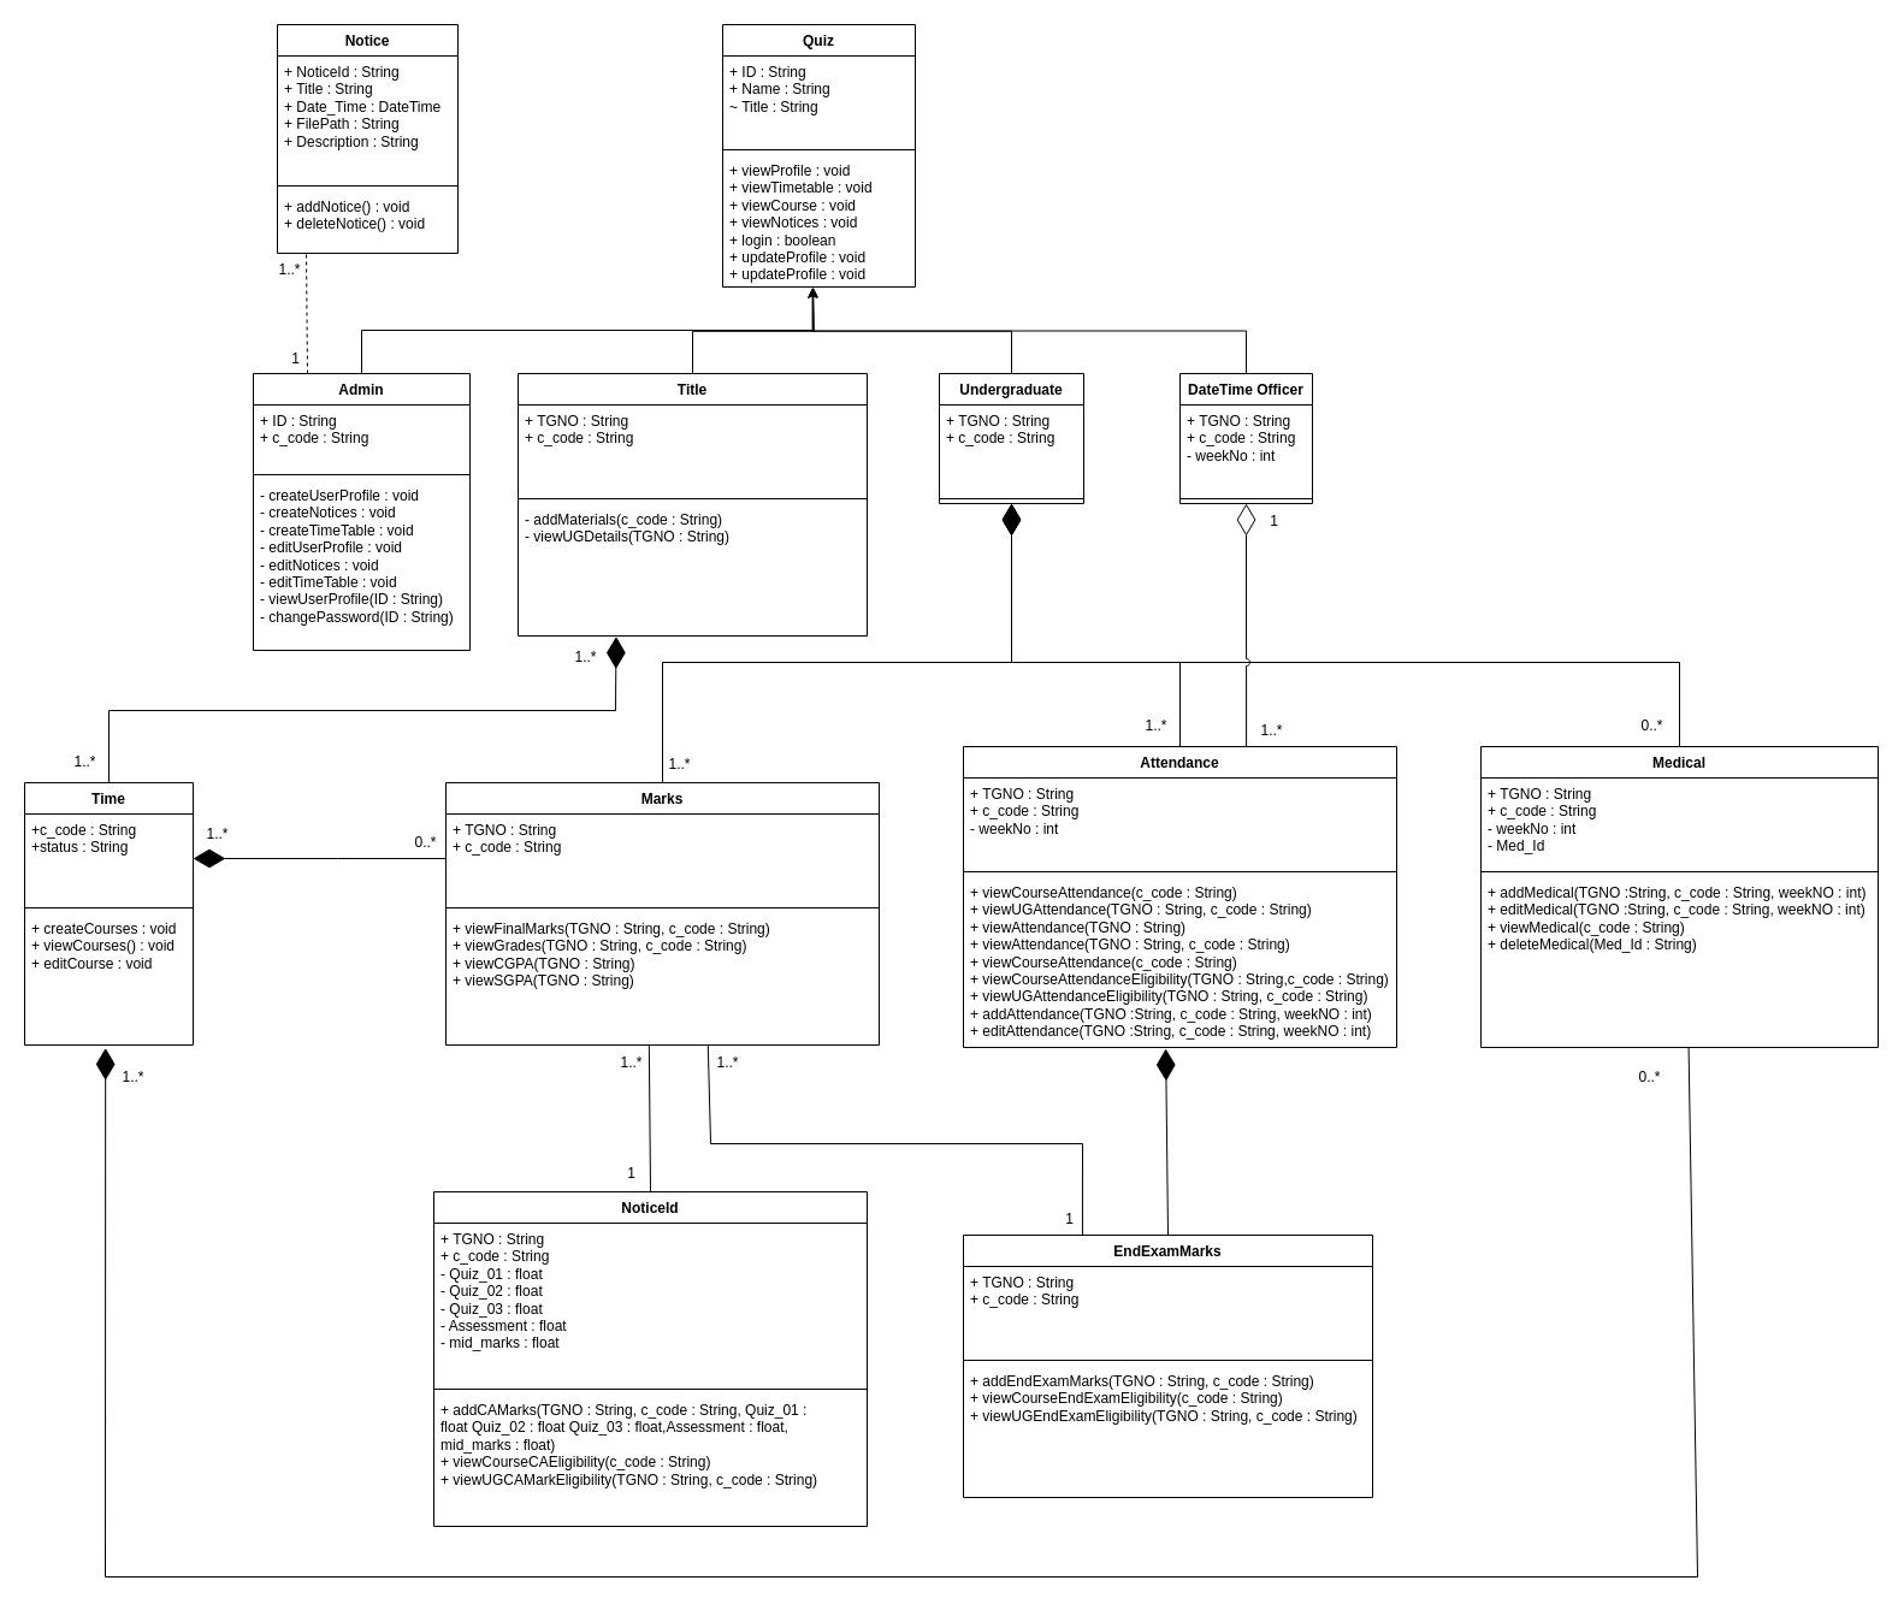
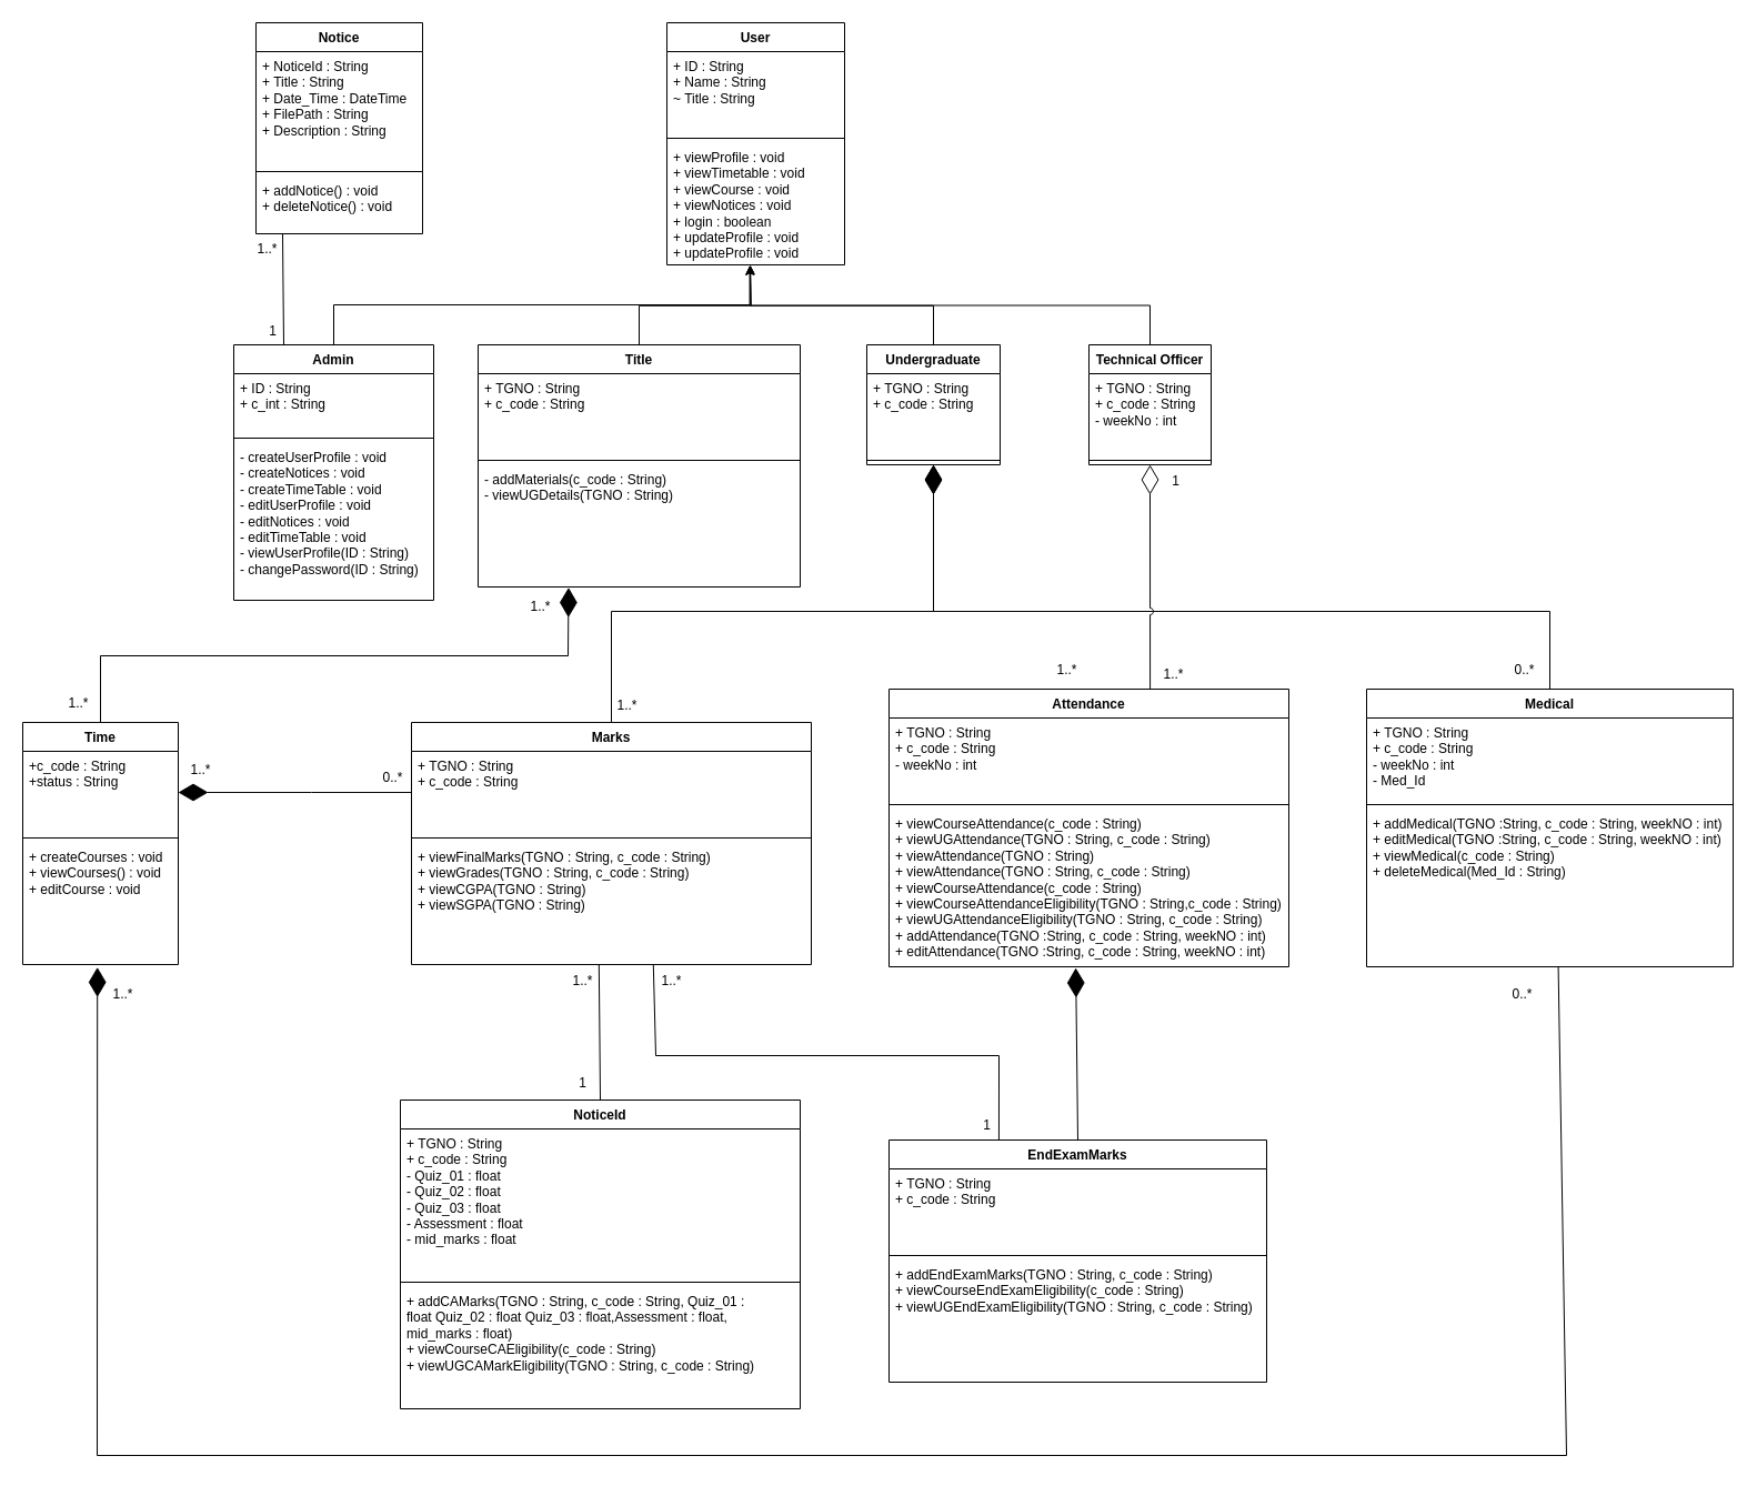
- <mxCell id="2" value="Quiz" style="swimlane;fontStyle=1;align=center;verticalAlign=top;childLayout=stackLayout;horizontal=1;startSize=26;horizontalStack=0;resizeParent=1;resizeParentMax=0;resizeLast=0;collapsible=1;marginBottom=0;whiteSpace=wrap;html=1;" parent="1" vertex="1"><mxGeometry x="600" y="20" width="160" height="218" as="geometry" /></mxCell>
+ <mxCell id="2" value="User" style="swimlane;fontStyle=1;align=center;verticalAlign=top;childLayout=stackLayout;horizontal=1;startSize=26;horizontalStack=0;resizeParent=1;resizeParentMax=0;resizeLast=0;collapsible=1;marginBottom=0;whiteSpace=wrap;html=1;" parent="1" vertex="1"><mxGeometry x="600" y="20" width="160" height="218" as="geometry" /></mxCell>
- <mxCell id="61" value="" style="endArrow=none;html=1;rounded=0;entryX=0.16;entryY=0.995;entryDx=0;entryDy=0;entryPerimeter=0;exitX=0.25;exitY=0;exitDx=0;exitDy=0;dashed=1;" edge="1" parent="1" source="10" target="47"><mxGeometry width="50" height="50" relative="1" as="geometry"><mxPoint x="80" y="300" as="sourcePoint" /><mxPoint x="130" y="250" as="targetPoint" /></mxGeometry></mxCell>
+ <mxCell id="61" value="" style="endArrow=none;html=1;rounded=0;entryX=0.16;entryY=0.995;entryDx=0;entryDy=0;entryPerimeter=0;exitX=0.25;exitY=0;exitDx=0;exitDy=0;" edge="1" parent="1" source="10" target="47"><mxGeometry width="50" height="50" relative="1" as="geometry"><mxPoint x="80" y="300" as="sourcePoint" /><mxPoint x="130" y="250" as="targetPoint" /></mxGeometry></mxCell>
- <mxCell id="17" value="DateTime Officer" style="swimlane;fontStyle=1;align=center;verticalAlign=top;childLayout=stackLayout;horizontal=1;startSize=26;horizontalStack=0;resizeParent=1;resizeParentMax=0;resizeLast=0;collapsible=1;marginBottom=0;whiteSpace=wrap;html=1;" parent="1" vertex="1"><mxGeometry x="980" y="310" width="110" height="108" as="geometry"><mxRectangle x="520" y="280" width="80" height="30" as="alternateBounds" /></mxGeometry></mxCell>
+ <mxCell id="17" value="Technical Officer" style="swimlane;fontStyle=1;align=center;verticalAlign=top;childLayout=stackLayout;horizontal=1;startSize=26;horizontalStack=0;resizeParent=1;resizeParentMax=0;resizeLast=0;collapsible=1;marginBottom=0;whiteSpace=wrap;html=1;" parent="1" vertex="1"><mxGeometry x="980" y="310" width="110" height="108" as="geometry"><mxRectangle x="520" y="280" width="80" height="30" as="alternateBounds" /></mxGeometry></mxCell>
- <mxCell id="11" value="+ ID : String&lt;div&gt;+ c_code : String&lt;/div&gt;" style="text;strokeColor=none;fillColor=none;align=left;verticalAlign=top;spacingLeft=4;spacingRight=4;overflow=hidden;rotatable=0;points=[[0,0.5],[1,0.5]];portConstraint=eastwest;whiteSpace=wrap;html=1;" parent="10" vertex="1"><mxGeometry y="26" width="180" height="54" as="geometry" /></mxCell>
+ <mxCell id="11" value="+ ID : String&lt;div&gt;+ c_int : String&lt;/div&gt;" style="text;strokeColor=none;fillColor=none;align=left;verticalAlign=top;spacingLeft=4;spacingRight=4;overflow=hidden;rotatable=0;points=[[0,0.5],[1,0.5]];portConstraint=eastwest;whiteSpace=wrap;html=1;" parent="10" vertex="1"><mxGeometry y="26" width="180" height="54" as="geometry" /></mxCell>
- <mxCell id="52" value="" style="endArrow=diamondThin;endFill=1;endSize=24;html=1;rounded=0;entryX=0.5;entryY=1;entryDx=0;entryDy=0;exitX=0.5;exitY=0;exitDx=0;exitDy=0;" edge="1" parent="1" source="20" target="14"><mxGeometry width="160" relative="1" as="geometry"><mxPoint x="830" y="500" as="sourcePoint" /><mxPoint x="990" y="500" as="targetPoint" /><Array as="points"><mxPoint x="980" y="550" /><mxPoint x="840" y="550" /></Array></mxGeometry></mxCell>
